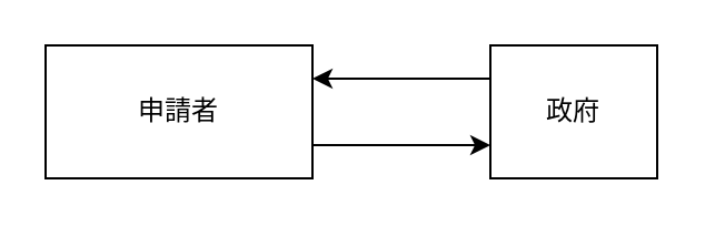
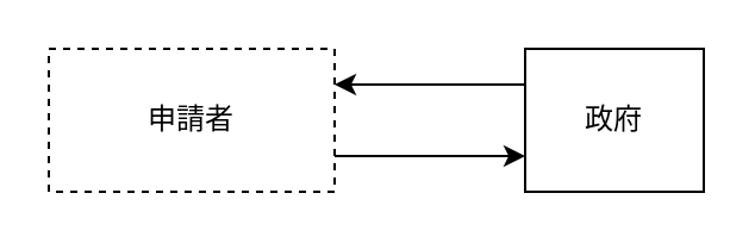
- <mxCell id="5" value="申請者" style="rounded=0;whiteSpace=wrap;html=1;" vertex="1" parent="1"><mxGeometry x="20" y="20" width="120" height="60" as="geometry" /></mxCell>
+ <mxCell id="5" value="申請者" style="rounded=0;whiteSpace=wrap;html=1;dashed=1;" vertex="1" parent="1"><mxGeometry x="20" y="20" width="120" height="60" as="geometry" /></mxCell>
